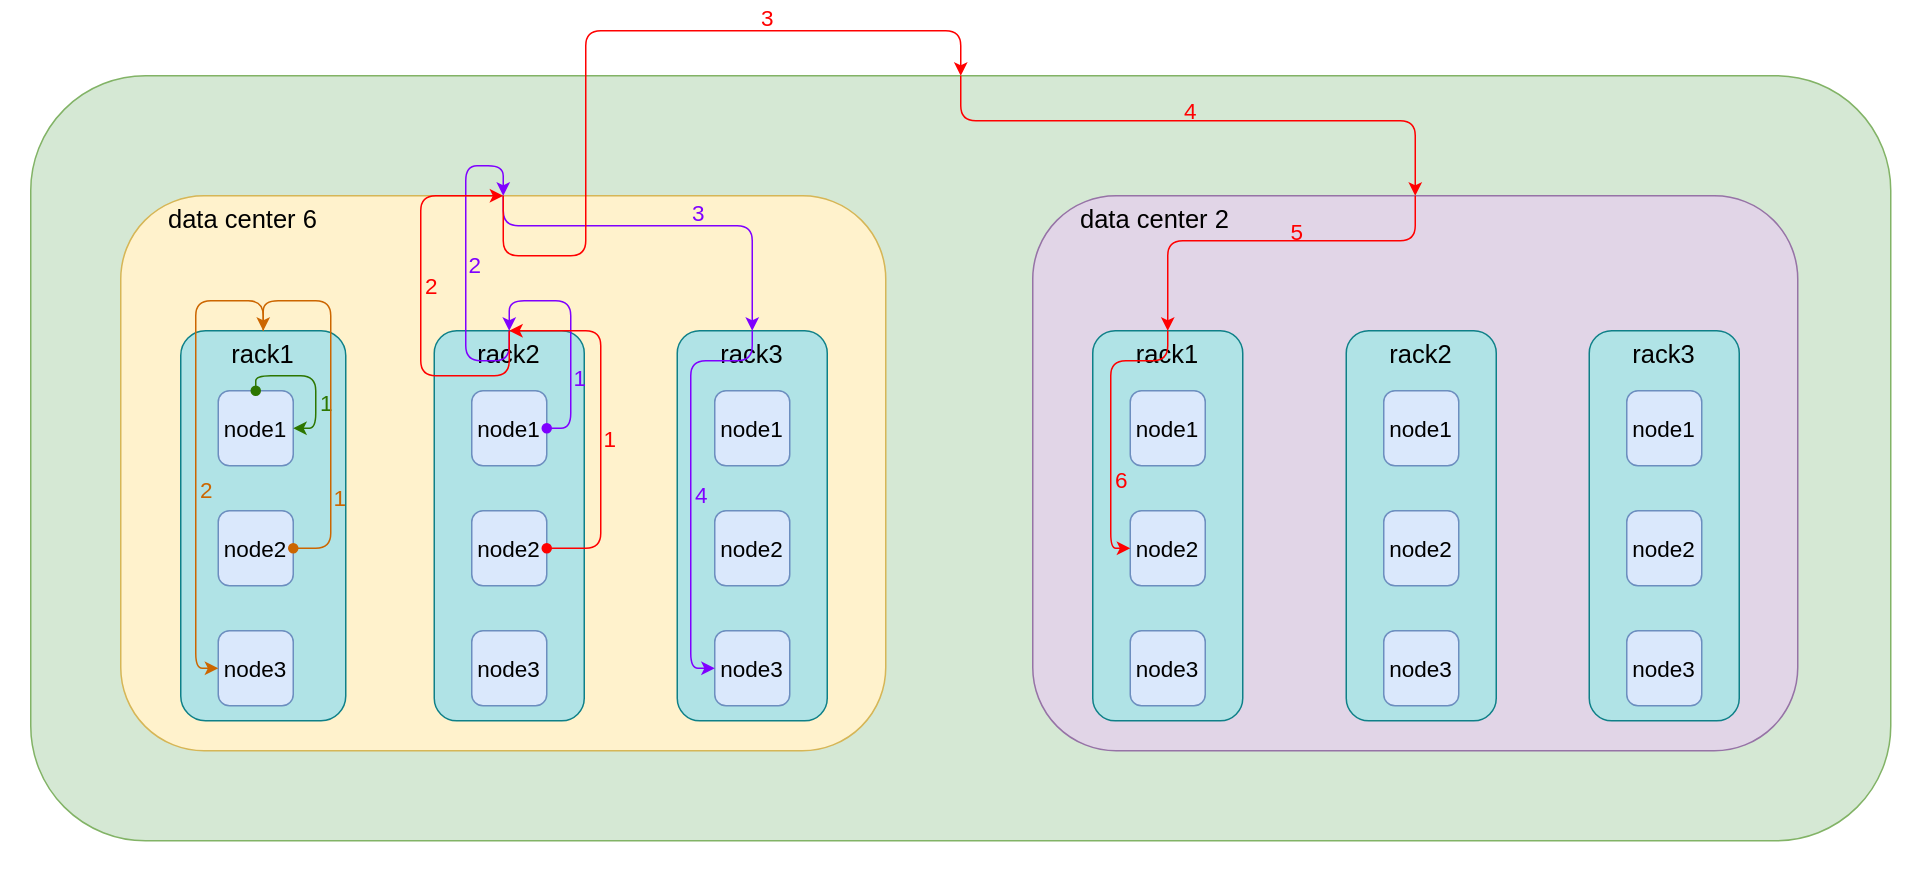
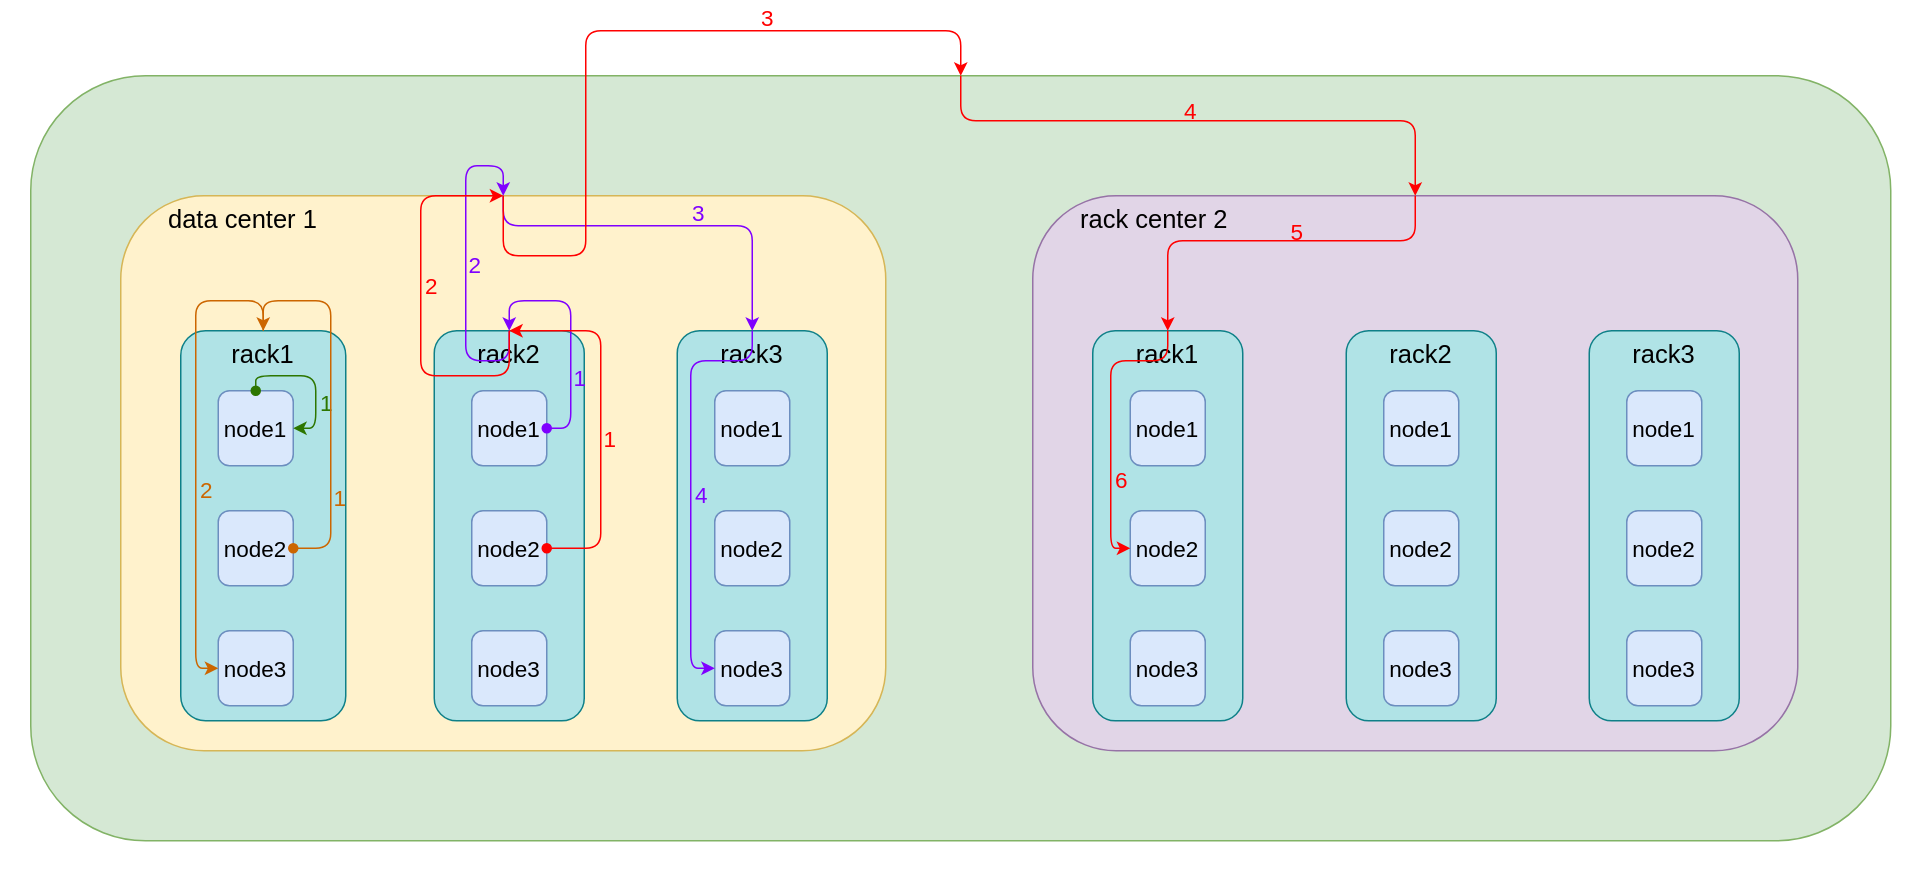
- <mxCell id="4" value="data center 6" style="rounded=1;whiteSpace=wrap;html=1;fillColor=#fff2cc;strokeColor=#d6b656;fontSize=17;align=left;verticalAlign=top;spacingLeft=30;" vertex="1" parent="1"><mxGeometry x="80" y="130" width="510" height="370" as="geometry" /></mxCell>
+ <mxCell id="4" value="data center 1" style="rounded=1;whiteSpace=wrap;html=1;fillColor=#fff2cc;strokeColor=#d6b656;fontSize=17;align=left;verticalAlign=top;spacingLeft=30;" vertex="1" parent="1"><mxGeometry x="80" y="130" width="510" height="370" as="geometry" /></mxCell>
- <mxCell id="17" value="data center 2" style="rounded=1;whiteSpace=wrap;html=1;fillColor=#e1d5e7;strokeColor=#9673a6;fontSize=17;align=left;verticalAlign=top;spacingLeft=30;" vertex="1" parent="1"><mxGeometry x="688" y="130" width="510" height="370" as="geometry" /></mxCell>
+ <mxCell id="17" value="rack center 2" style="rounded=1;whiteSpace=wrap;html=1;fillColor=#e1d5e7;strokeColor=#9673a6;fontSize=17;align=left;verticalAlign=top;spacingLeft=30;" vertex="1" parent="1"><mxGeometry x="688" y="130" width="510" height="370" as="geometry" /></mxCell>
